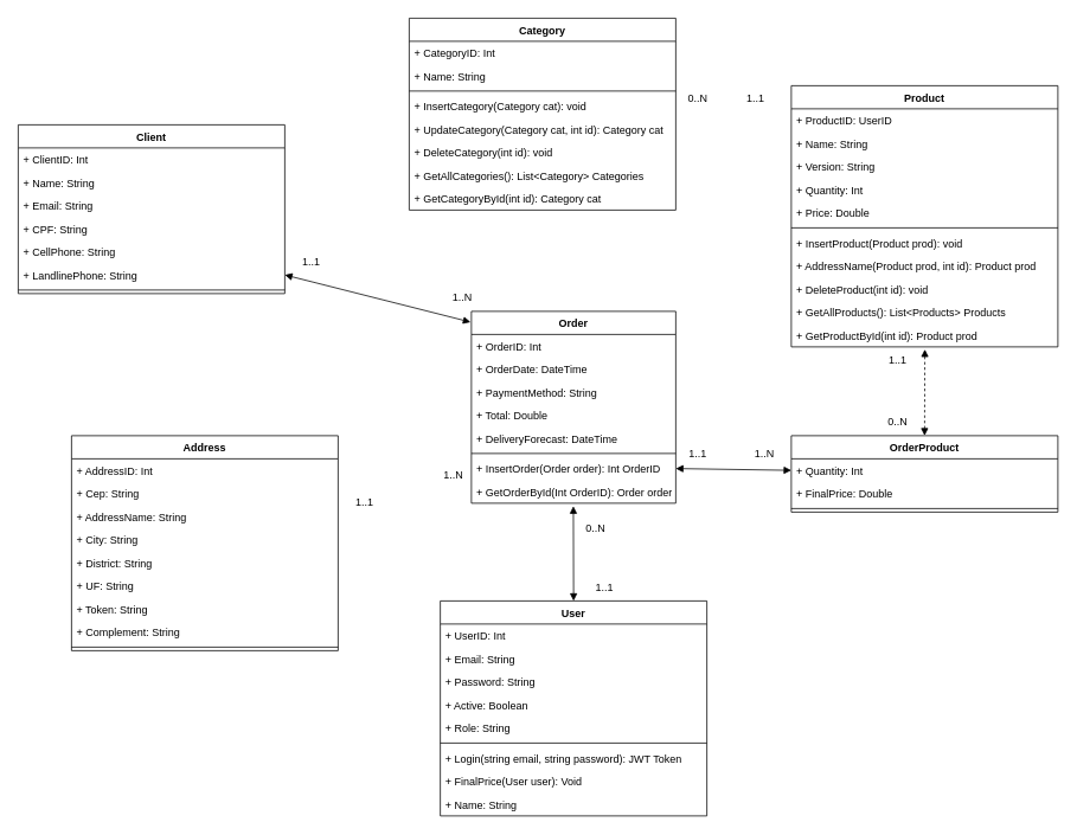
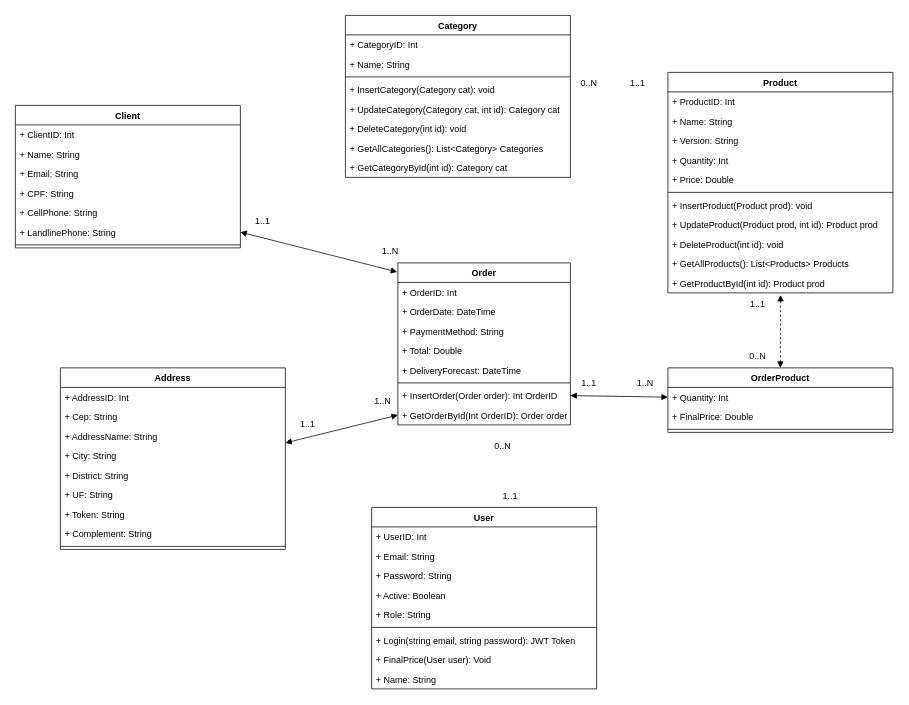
- <mxCell id="21" value="+ ProductID: UserID" style="text;strokeColor=none;fillColor=none;align=left;verticalAlign=top;spacingLeft=4;spacingRight=4;overflow=hidden;rotatable=0;points=[[0,0.5],[1,0.5]];portConstraint=eastwest;" vertex="1" parent="20"><mxGeometry y="26" width="300" height="26" as="geometry" /></mxCell>
+ <mxCell id="21" value="+ ProductID: Int" style="text;strokeColor=none;fillColor=none;align=left;verticalAlign=top;spacingLeft=4;spacingRight=4;overflow=hidden;rotatable=0;points=[[0,0.5],[1,0.5]];portConstraint=eastwest;" vertex="1" parent="20"><mxGeometry y="26" width="300" height="26" as="geometry" /></mxCell>
- <mxCell id="28" value="+ AddressName(Product prod, int id): Product prod" style="text;strokeColor=none;fillColor=none;align=left;verticalAlign=top;spacingLeft=4;spacingRight=4;overflow=hidden;rotatable=0;points=[[0,0.5],[1,0.5]];portConstraint=eastwest;" vertex="1" parent="20"><mxGeometry y="190" width="300" height="26" as="geometry" /></mxCell>
+ <mxCell id="28" value="+ UpdateProduct(Product prod, int id): Product prod" style="text;strokeColor=none;fillColor=none;align=left;verticalAlign=top;spacingLeft=4;spacingRight=4;overflow=hidden;rotatable=0;points=[[0,0.5],[1,0.5]];portConstraint=eastwest;" vertex="1" parent="20"><mxGeometry y="190" width="300" height="26" as="geometry" /></mxCell>
+ <mxCell id="69" value="" style="endArrow=block;startArrow=block;endFill=1;startFill=1;html=1;entryX=0;entryY=0.5;entryDx=0;entryDy=0;exitX=1;exitY=0.846;exitDx=0;exitDy=0;exitPerimeter=0;" edge="1" parent="1" source="55" target="10"><mxGeometry width="160" relative="1" as="geometry"><mxPoint x="790.92" y="578.002" as="sourcePoint" /><mxPoint x="940" y="650" as="targetPoint" /></mxGeometry></mxCell>
- <mxCell id="68" value="" style="endArrow=block;startArrow=block;endFill=1;startFill=1;html=1;entryX=0.5;entryY=0;entryDx=0;entryDy=0;exitX=0.499;exitY=1.127;exitDx=0;exitDy=0;exitPerimeter=0;" edge="1" parent="1" source="10" target="34"><mxGeometry width="160" relative="1" as="geometry"><mxPoint x="690" y="670" as="sourcePoint" /><mxPoint x="645" y="710" as="targetPoint" /></mxGeometry></mxCell>
